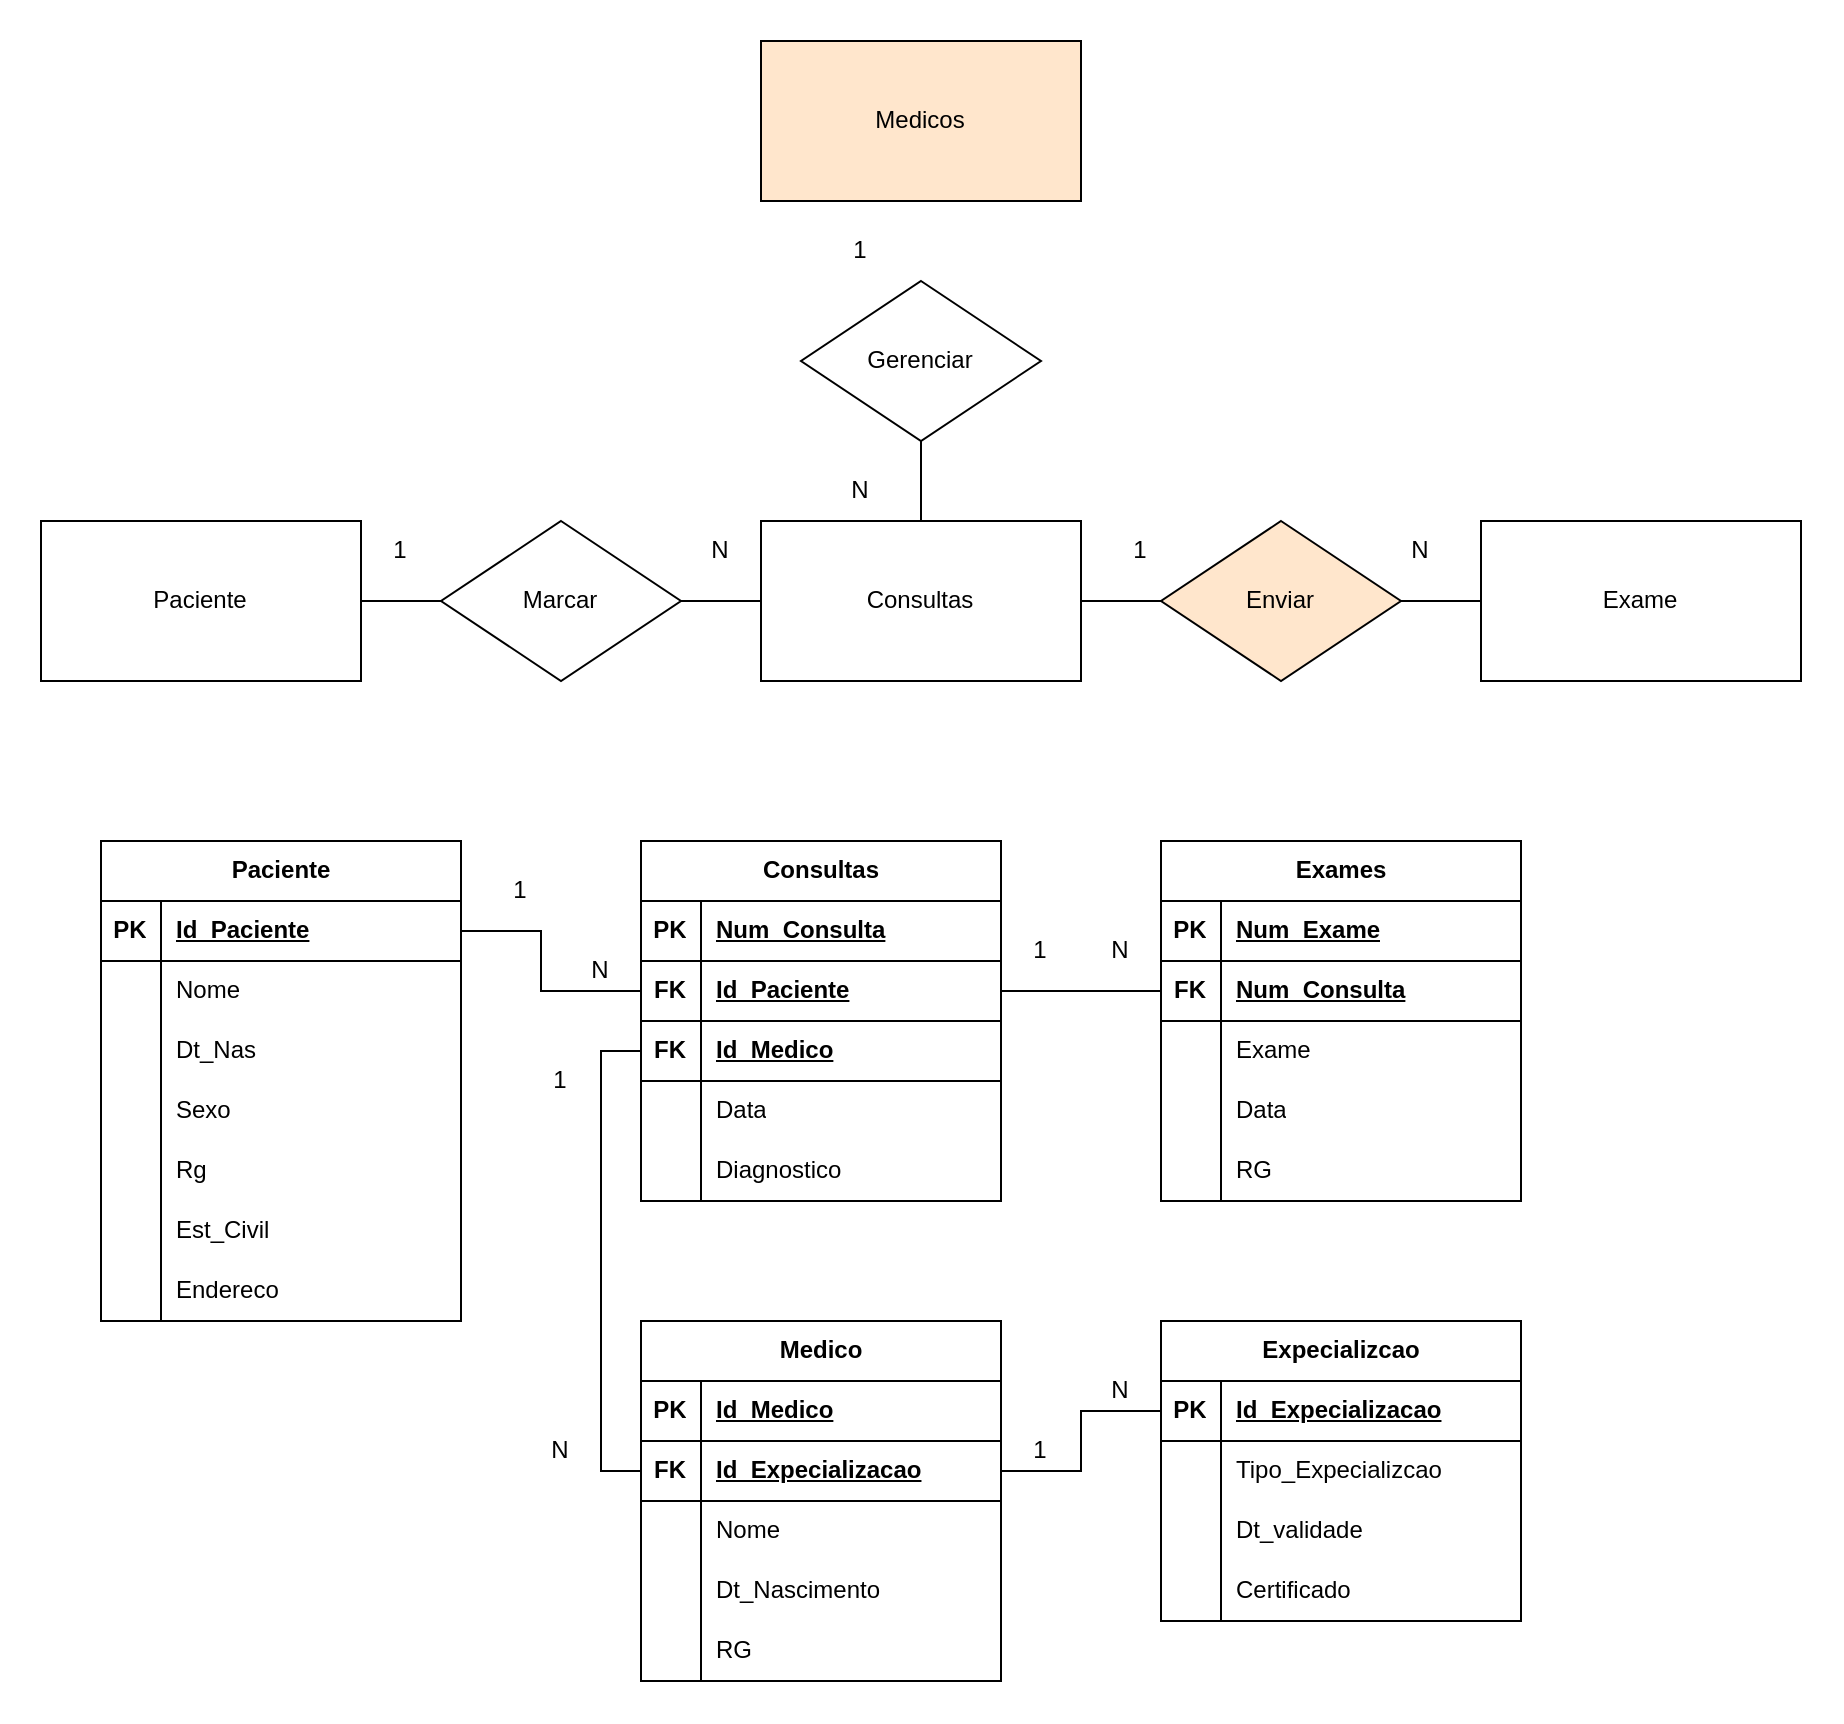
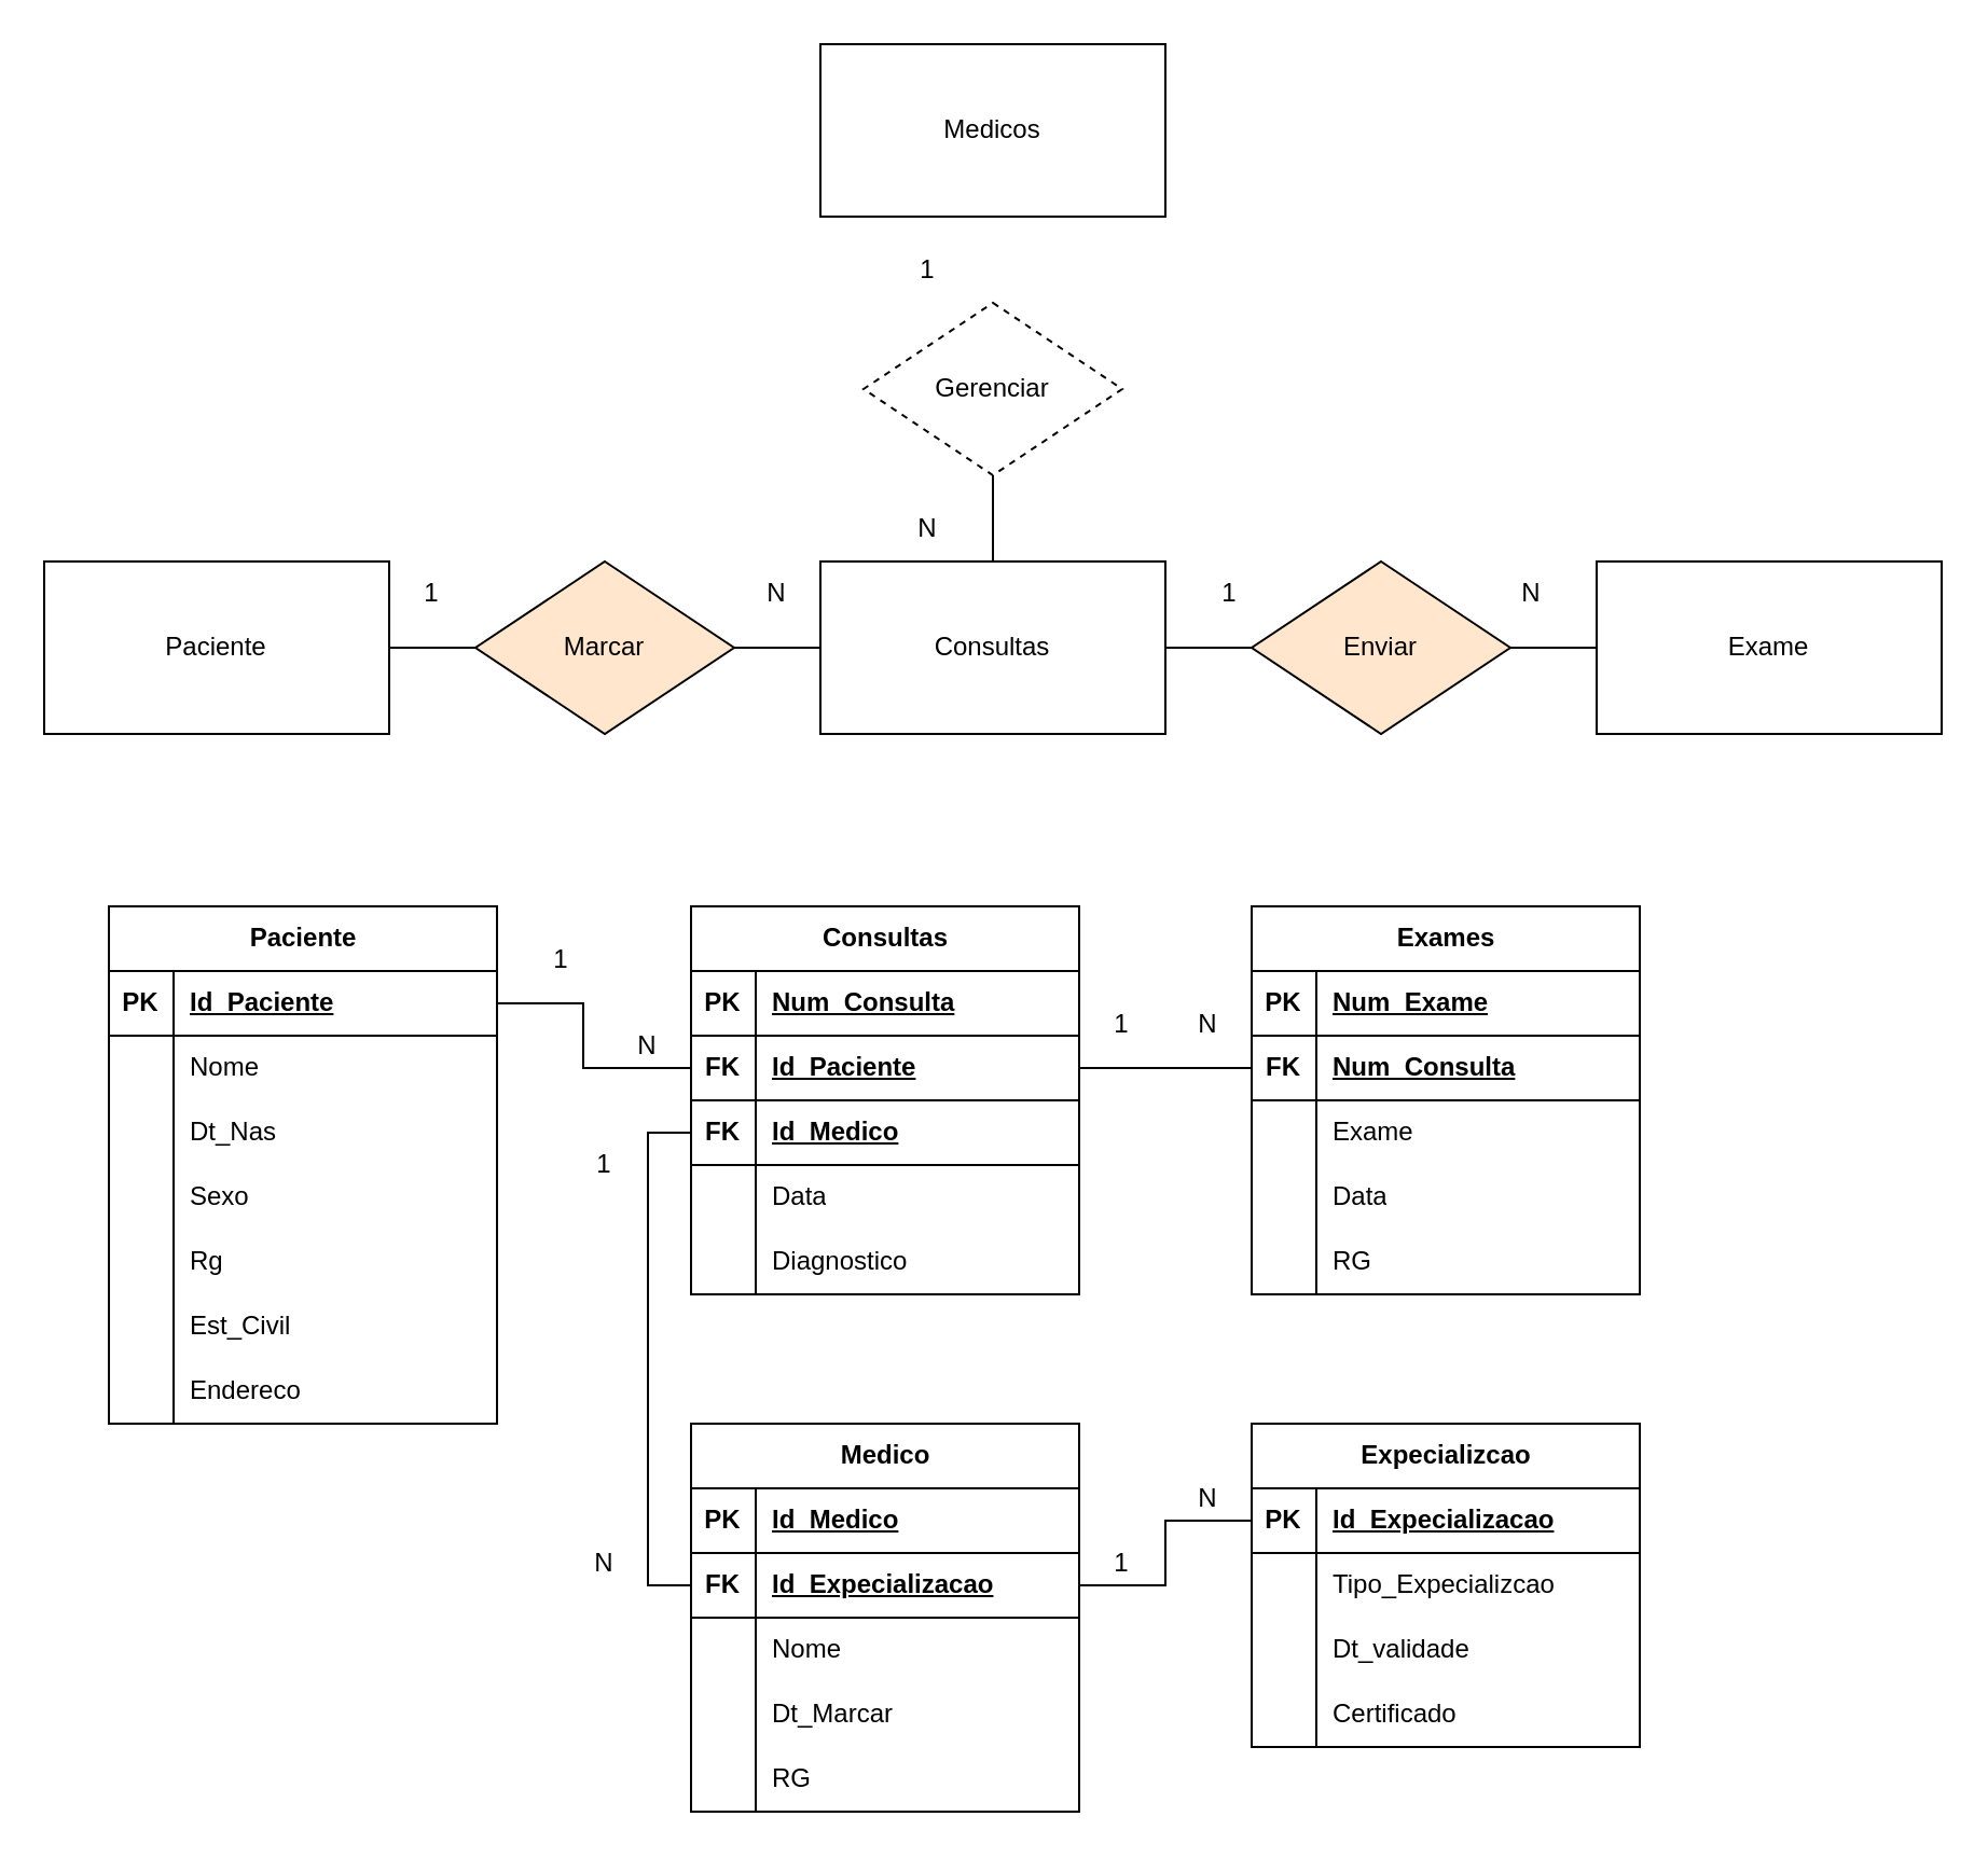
- <mxCell id="12" value="Medicos" style="rounded=0;whiteSpace=wrap;html=1;fillColor=#ffe6cc;" parent="1" vertex="1"><mxGeometry x="380" width="160" height="80" as="geometry" y="20" /></mxCell>
+ <mxCell id="12" value="Medicos" style="rounded=0;whiteSpace=wrap;html=1;" parent="1" vertex="1"><mxGeometry x="380" width="160" height="80" as="geometry" y="20" /></mxCell>
- <mxCell id="11" value="Gerenciar" style="rhombus;whiteSpace=wrap;html=1;" parent="1" vertex="1"><mxGeometry x="400" y="140" width="120" height="80" as="geometry" /></mxCell>
+ <mxCell id="11" value="Gerenciar" style="rhombus;whiteSpace=wrap;html=1;dashed=1;" parent="1" vertex="1"><mxGeometry x="400" y="140" width="120" height="80" as="geometry" /></mxCell>
- <mxCell id="3" value="Marcar" style="rhombus;whiteSpace=wrap;html=1;" parent="1" vertex="1"><mxGeometry x="220" y="260" width="120" height="80" as="geometry" /></mxCell>
+ <mxCell id="3" value="Marcar" style="rhombus;whiteSpace=wrap;html=1;fillColor=#ffe6cc;" parent="1" vertex="1"><mxGeometry x="220" y="260" width="120" height="80" as="geometry" /></mxCell>
- <mxCell id="71" value="Dt_Nascimento" style="shape=partialRectangle;connectable=0;fillColor=none;top=0;left=0;bottom=0;right=0;align=left;spacingLeft=6;overflow=hidden;whiteSpace=wrap;html=1;" parent="69" vertex="1"><mxGeometry x="30" width="150" height="30" as="geometry"><mxRectangle width="150" height="30" as="alternateBounds" /></mxGeometry></mxCell>
+ <mxCell id="71" value="Dt_Marcar" style="shape=partialRectangle;connectable=0;fillColor=none;top=0;left=0;bottom=0;right=0;align=left;spacingLeft=6;overflow=hidden;whiteSpace=wrap;html=1;" parent="69" vertex="1"><mxGeometry x="30" width="150" height="30" as="geometry"><mxRectangle width="150" height="30" as="alternateBounds" /></mxGeometry></mxCell>
